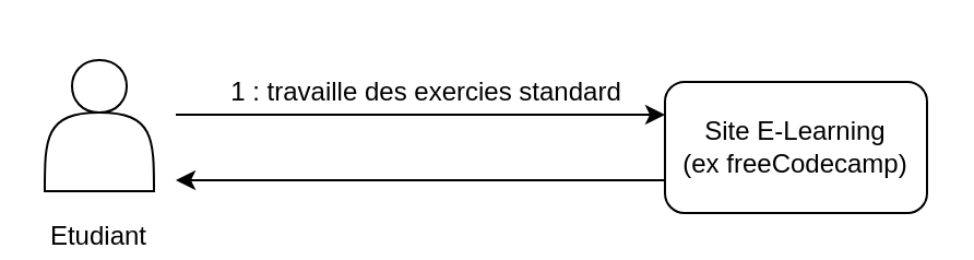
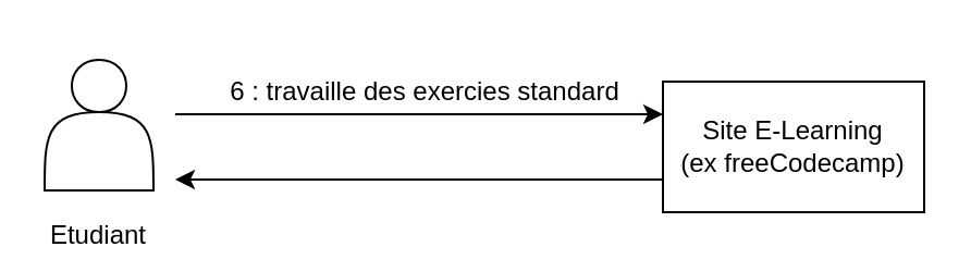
- <mxCell id="5" value="1 : travaille des exercies standard" style="text;html=1;align=center;verticalAlign=middle;whiteSpace=wrap;rounded=0;" vertex="1" parent="1"><mxGeometry x="90" y="20" width="210" height="30" as="geometry" /></mxCell>
+ <mxCell id="5" value="6 : travaille des exercies standard" style="text;html=1;align=center;verticalAlign=middle;whiteSpace=wrap;rounded=0;" vertex="1" parent="1"><mxGeometry x="90" y="20" width="210" height="30" as="geometry" /></mxCell>
- <mxCell id="3" value="&lt;div&gt;Site E-Learning &lt;br&gt;&lt;/div&gt;&lt;div&gt;(ex freeCodecamp)&lt;br&gt;&lt;/div&gt;" style="whiteSpace=wrap;html=1;rounded=1;" vertex="1" parent="1"><mxGeometry x="304" y="30" width="120" height="60" as="geometry" /></mxCell>
+ <mxCell id="3" value="&lt;div&gt;Site E-Learning &lt;br&gt;&lt;/div&gt;&lt;div&gt;(ex freeCodecamp)&lt;br&gt;&lt;/div&gt;" style="rounded=0;whiteSpace=wrap;html=1;" vertex="1" parent="1"><mxGeometry x="304" y="30" width="120" height="60" as="geometry" /></mxCell>
